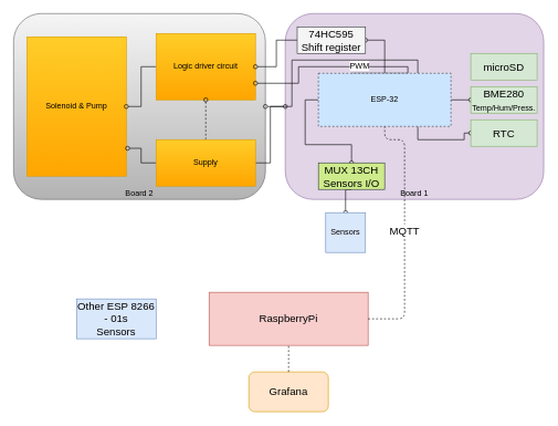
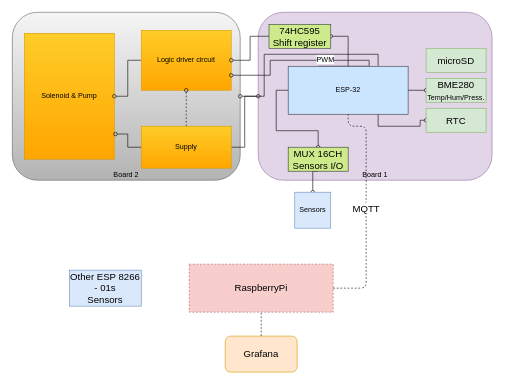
- <mxCell id="22" value="74HC595&lt;br&gt;Shift register" style="rounded=0;whiteSpace=wrap;html=1;fontSize=16;fillColor=#f5f5f5;strokeColor=#36393d;" vertex="1" parent="1"><mxGeometry x="448" y="40" width="103" height="40" as="geometry" /></mxCell>
+ <mxCell id="22" value="74HC595&lt;br&gt;Shift register" style="rounded=0;whiteSpace=wrap;html=1;fontSize=16;fillColor=#cdeb8b;strokeColor=#36393d;" vertex="1" parent="1"><mxGeometry x="448" y="40" width="103" height="40" as="geometry" /></mxCell>
- <mxCell id="18" value="ESP-32" style="rounded=0;whiteSpace=wrap;html=1;align=center;fillColor=#cce5ff;strokeColor=#36393d;dashed=1;" vertex="1" parent="1"><mxGeometry x="480" y="110" width="200" height="80" as="geometry" /></mxCell>
+ <mxCell id="18" value="ESP-32" style="rounded=0;whiteSpace=wrap;html=1;align=center;fillColor=#cce5ff;strokeColor=#36393d;" vertex="1" parent="1"><mxGeometry x="480" y="110" width="200" height="80" as="geometry" /></mxCell>
- <mxCell id="20" value="MUX 13CH&lt;br&gt;Sensors I/O" style="rounded=0;whiteSpace=wrap;html=1;fontSize=16;fillColor=#cdeb8b;strokeColor=#36393d;" vertex="1" parent="1"><mxGeometry x="480" y="245" width="100" height="40" as="geometry" /></mxCell>
+ <mxCell id="20" value="MUX 16CH&lt;br&gt;Sensors I/O" style="rounded=0;whiteSpace=wrap;html=1;fontSize=16;fillColor=#cdeb8b;strokeColor=#36393d;" vertex="1" parent="1"><mxGeometry x="480" y="245" width="100" height="40" as="geometry" /></mxCell>
- <mxCell id="27" value="RaspberryPi" style="rounded=0;whiteSpace=wrap;html=1;fontSize=16;fillColor=#f8cecc;strokeColor=#b85450;" vertex="1" parent="1"><mxGeometry x="315" y="440" width="240" height="80" as="geometry" /></mxCell>
+ <mxCell id="27" value="RaspberryPi" style="rounded=0;whiteSpace=wrap;html=1;fontSize=16;fillColor=#f8cecc;strokeColor=#b85450;dashed=1;" vertex="1" parent="1"><mxGeometry x="315" y="440" width="240" height="80" as="geometry" /></mxCell>
